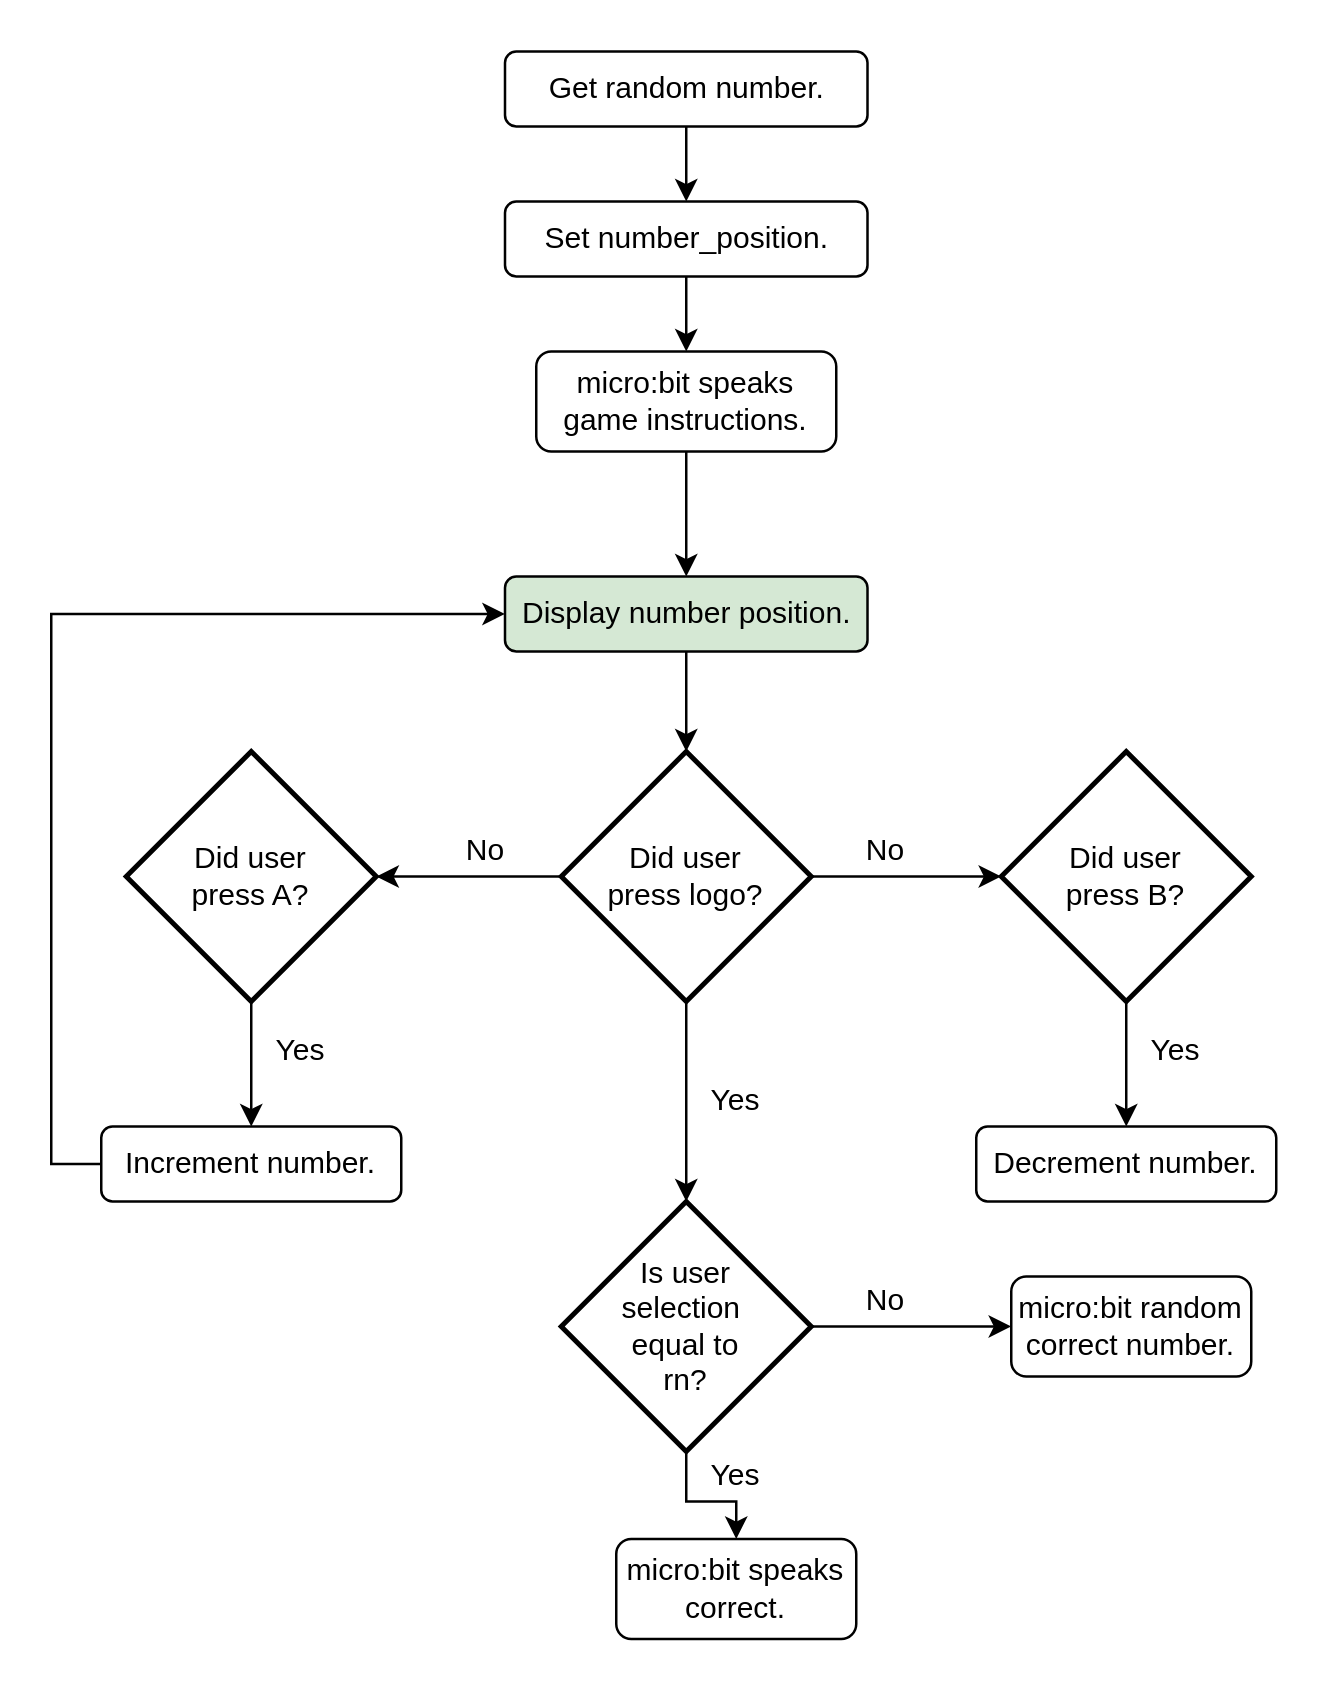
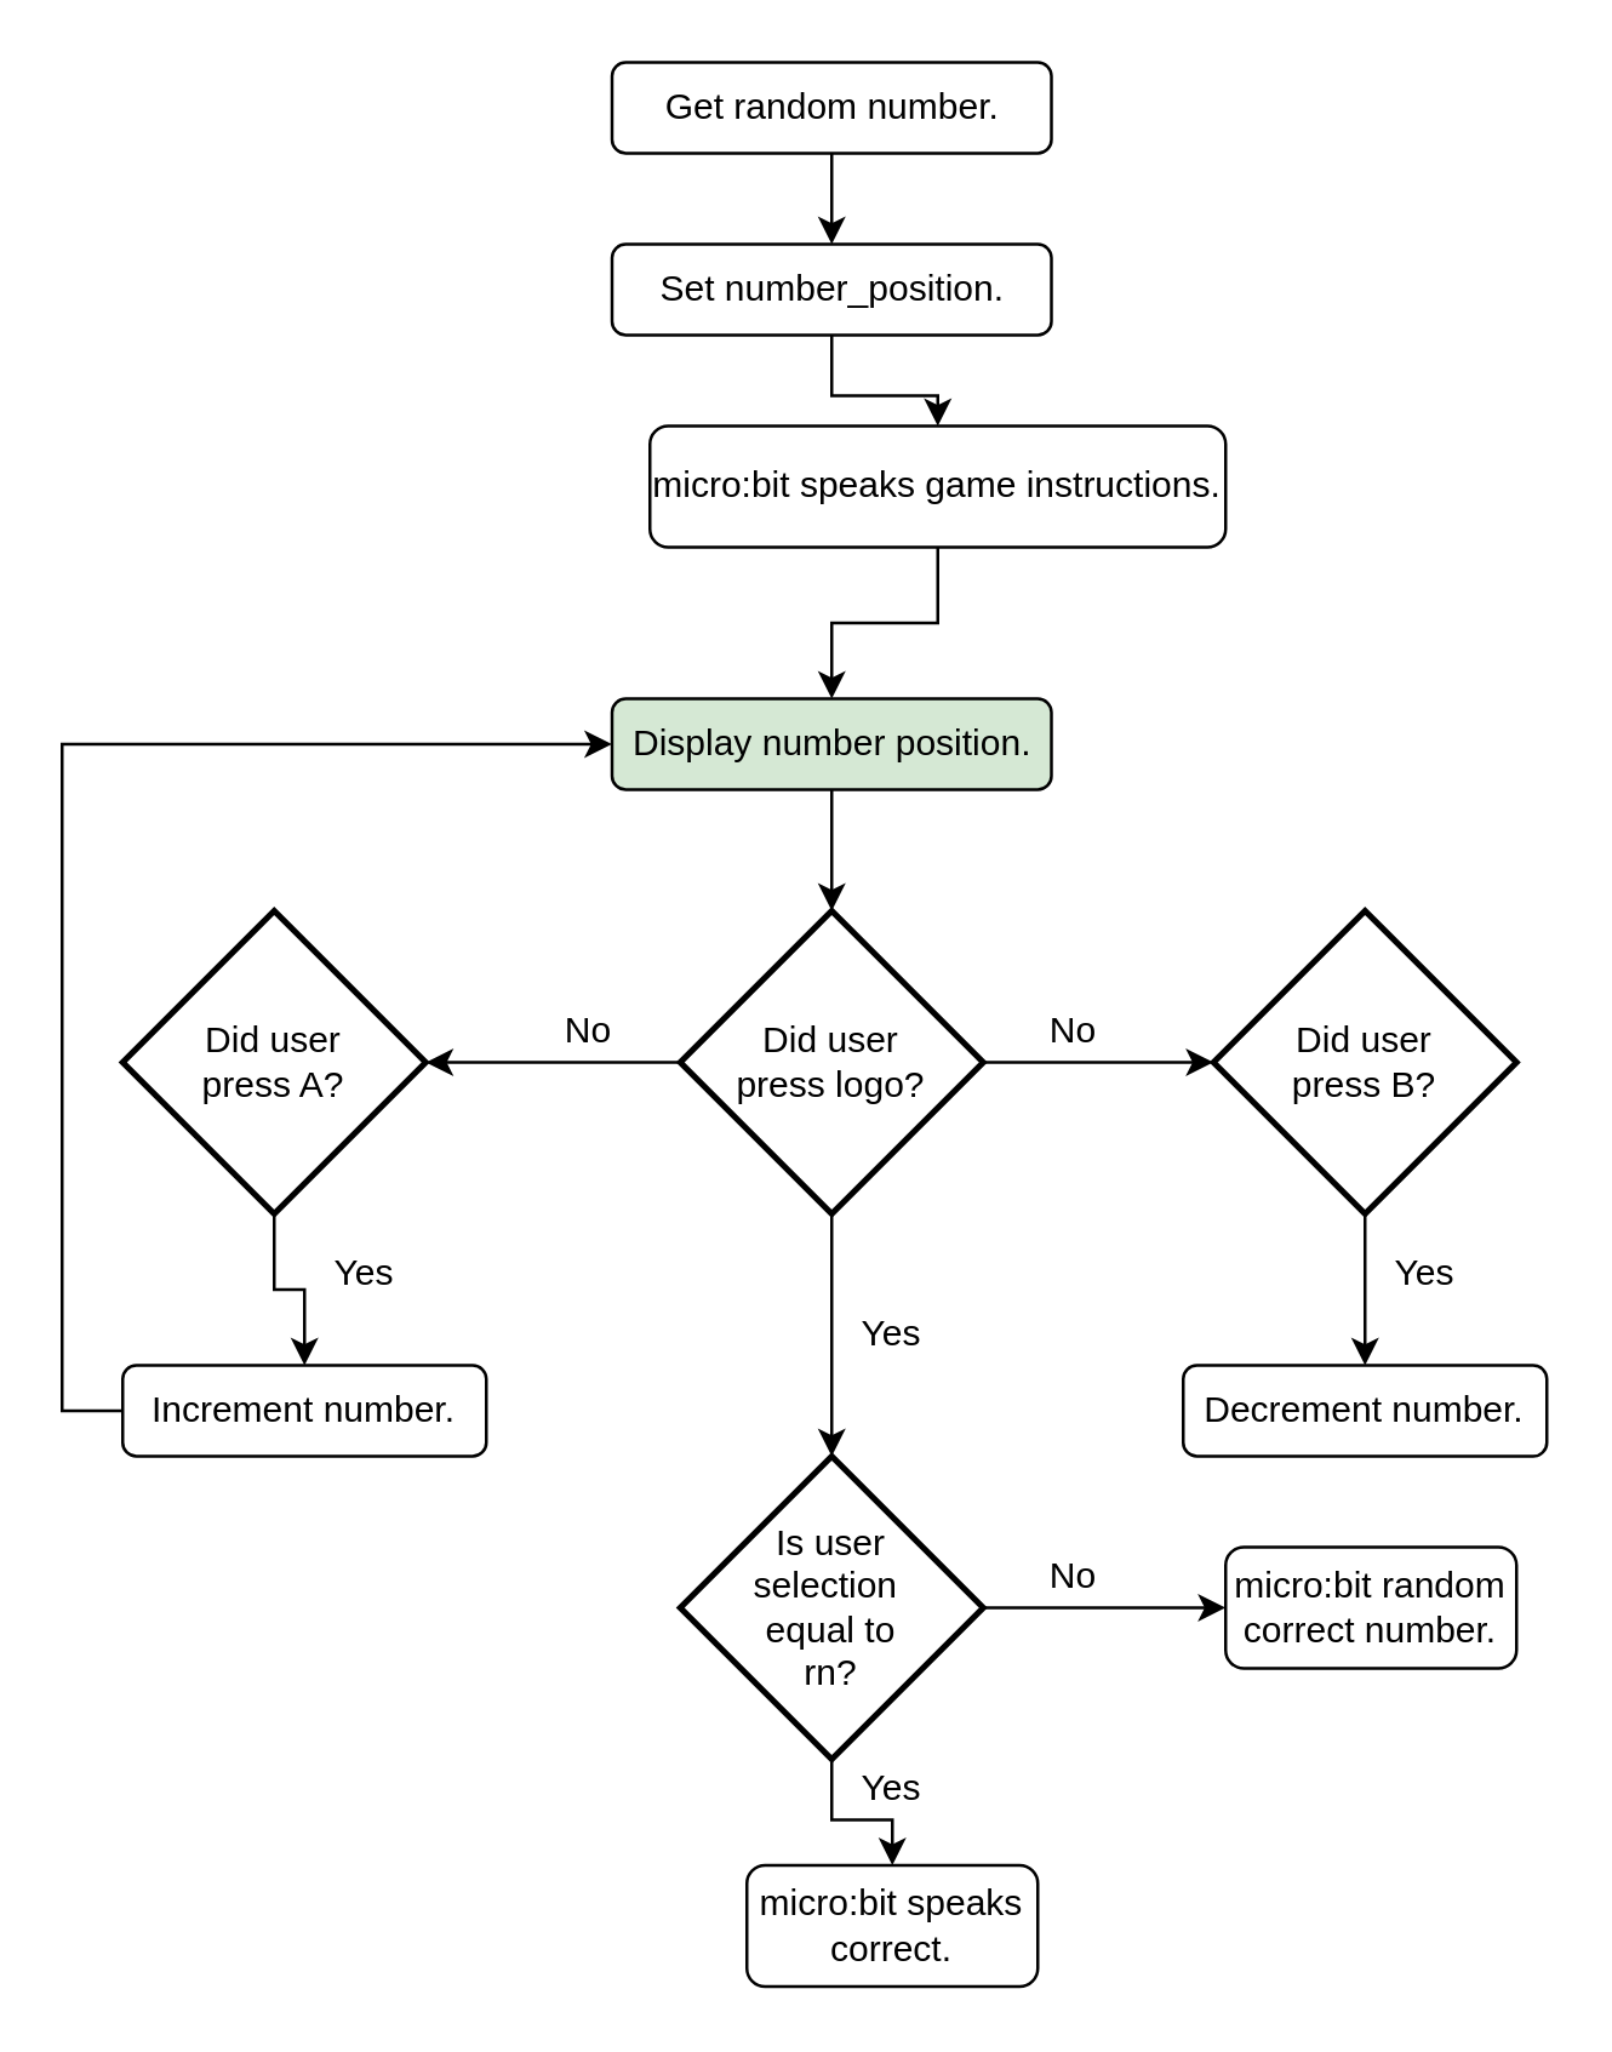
- <mxCell id="7" value="micro:bit speaks game instructions." style="rounded=1;whiteSpace=wrap;html=1;fontSize=12;glass=0;strokeWidth=1;shadow=0;" vertex="1" parent="1"><mxGeometry x="214" y="140" width="120" height="40" as="geometry" /></mxCell>
+ <mxCell id="7" value="micro:bit speaks game instructions." style="rounded=1;whiteSpace=wrap;html=1;fontSize=12;glass=0;strokeWidth=1;shadow=0;" vertex="1" parent="1"><mxGeometry x="214" y="140" width="190" height="40" as="geometry" /></mxCell>
- <mxCell id="12" value="Did user &lt;br&gt;press A?" style="strokeWidth=2;html=1;shape=mxgraph.flowchart.decision;whiteSpace=wrap;" vertex="1" parent="1"><mxGeometry x="50" y="300" width="100" height="100" as="geometry" /></mxCell>
+ <mxCell id="12" value="Did user &lt;br&gt;press A?" style="strokeWidth=2;html=1;shape=mxgraph.flowchart.decision;whiteSpace=wrap;" vertex="1" parent="1"><mxGeometry x="40" y="300" width="100" height="100" as="geometry" /></mxCell>
